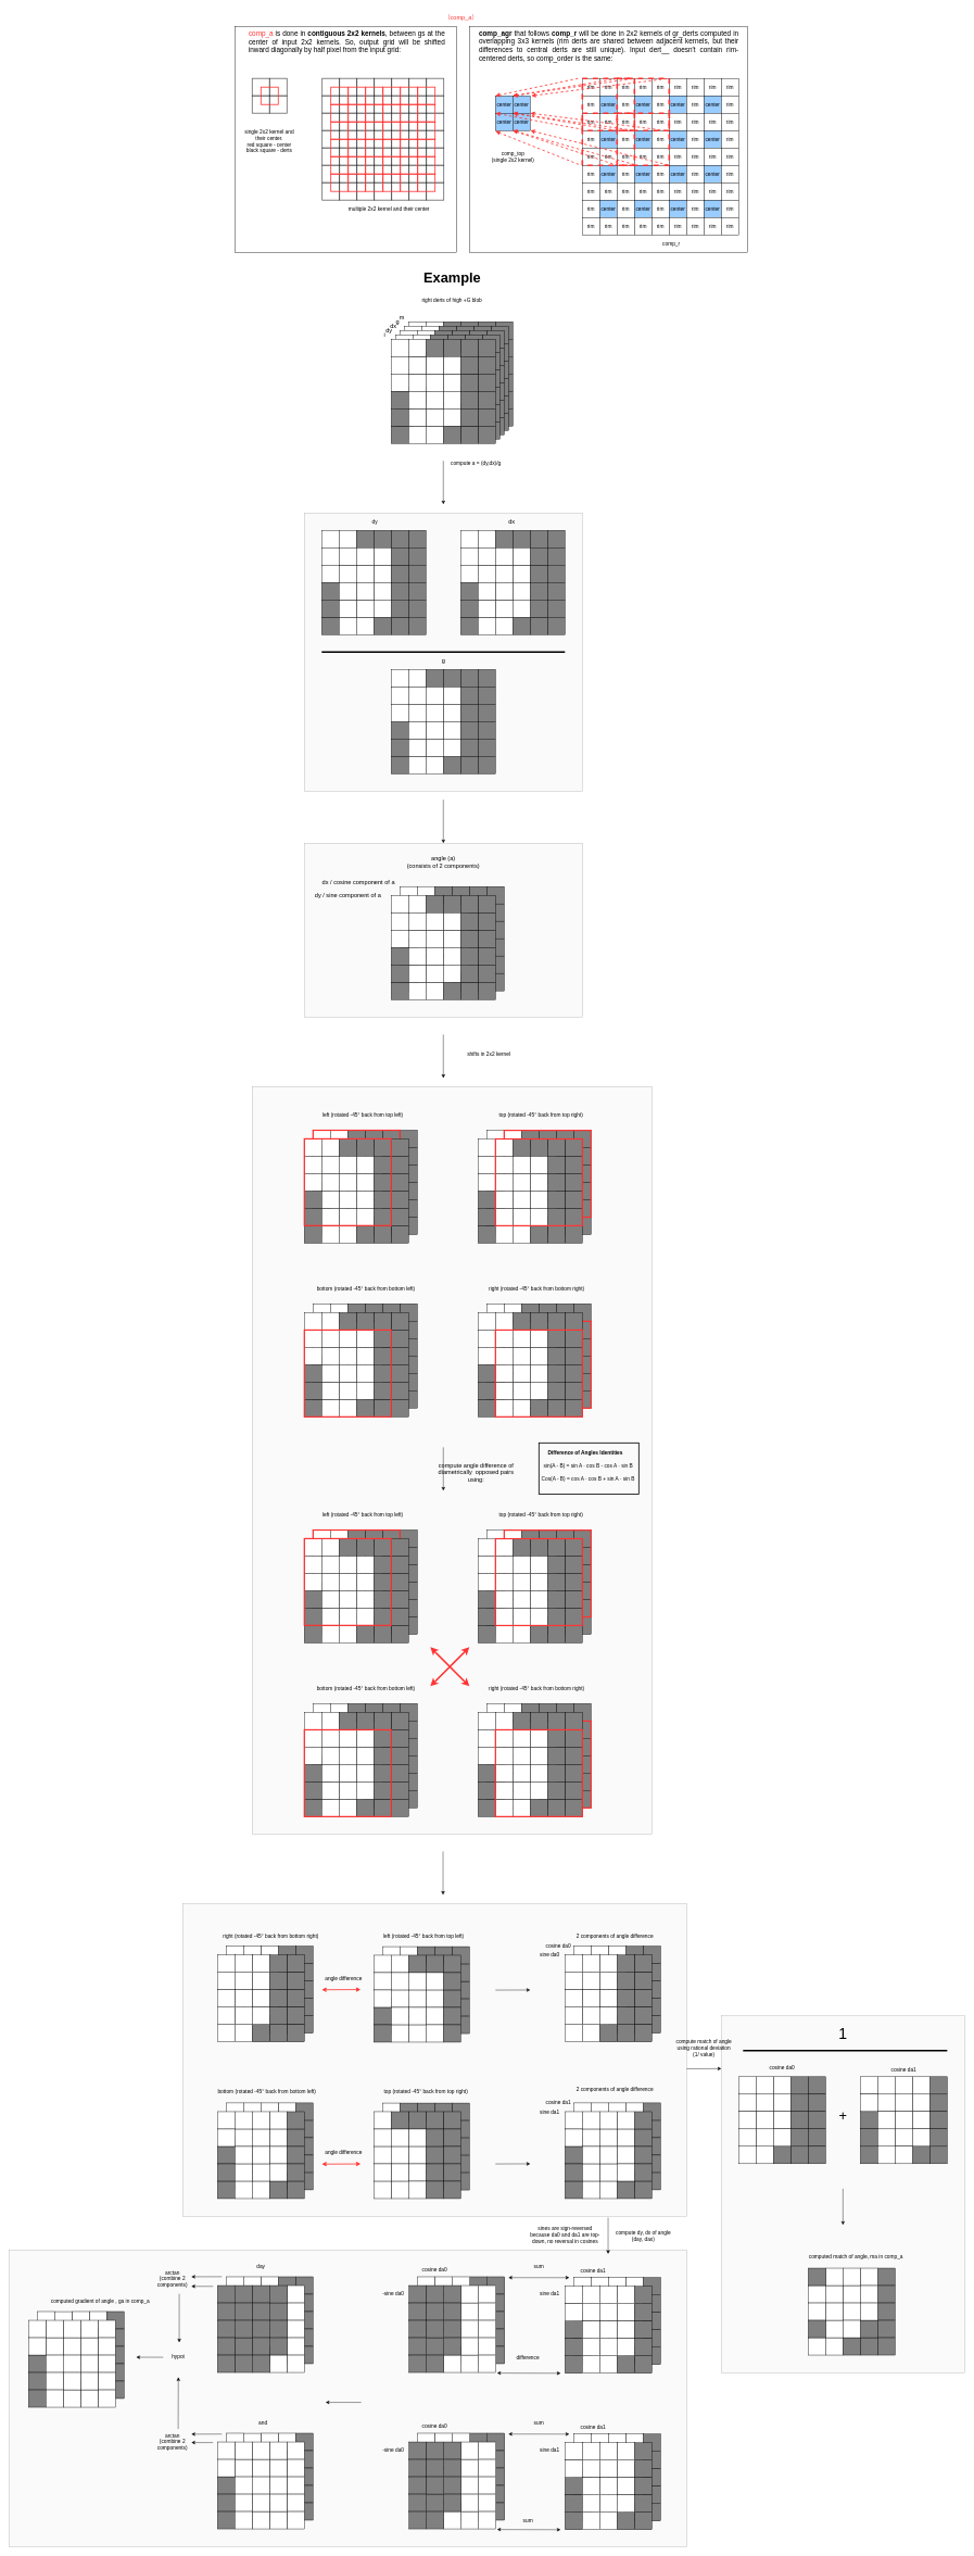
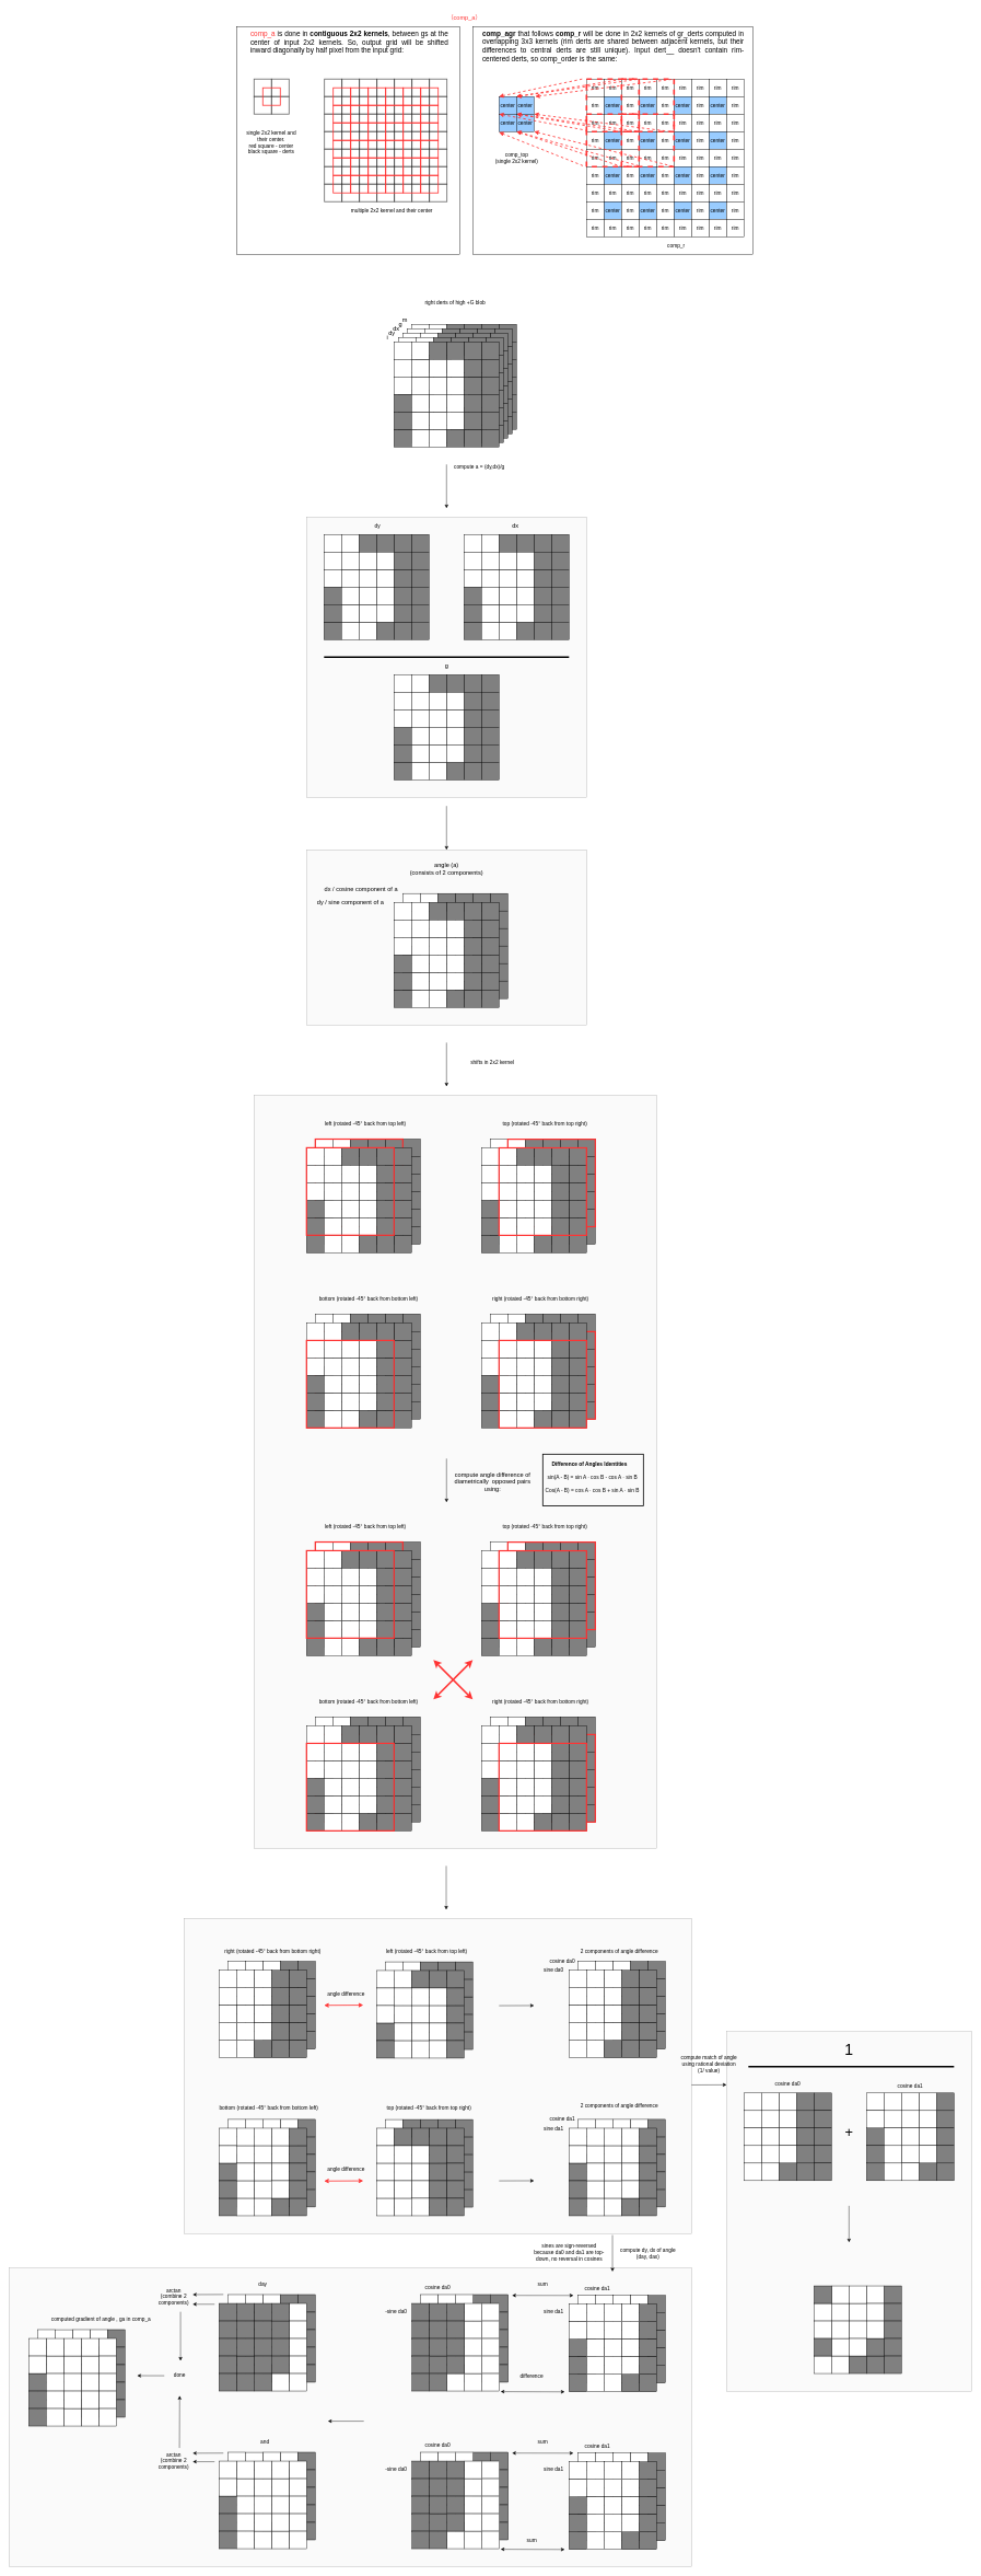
- <mxCell id="1866" value="&lt;b&gt;&lt;font style=&quot;font-size: 32px&quot;&gt;Example&lt;/font&gt;&lt;/b&gt;" style="text;html=1;strokeColor=none;fillColor=none;align=center;verticalAlign=middle;whiteSpace=wrap;rounded=0;" vertex="1" parent="1"><mxGeometry x="964.5" y="620" width="150.5" height="40" as="geometry" /></mxCell>
- <mxCell id="694" value="&lt;font style=&quot;font-size: 14px&quot;&gt;compute angle difference of diametrically&amp;nbsp; opposed pairs using:&lt;/font&gt;" style="text;html=1;strokeColor=none;fillColor=none;align=center;verticalAlign=middle;whiteSpace=wrap;rounded=0;" parent="1" vertex="1"><mxGeometry x="993.75" y="3360" width="202.5" height="55" as="geometry" /></mxCell>
+ <mxCell id="694" value="&lt;font style=&quot;font-size: 14px&quot;&gt;compute angle difference of diametrically&amp;nbsp; opposed pairs using:&lt;/font&gt;" style="text;html=1;strokeColor=none;fillColor=none;align=center;verticalAlign=middle;whiteSpace=wrap;rounded=0;" parent="1" vertex="1"><mxGeometry x="1023.75" y="3355" width="202.5" height="55" as="geometry" /></mxCell>
- <mxCell id="1506" value="computed match of angle, ma in comp_a" style="text;html=1;strokeColor=none;fillColor=none;align=center;verticalAlign=middle;whiteSpace=wrap;rounded=0;" parent="1" vertex="1"><mxGeometry x="1860" y="5178.14" width="220" height="29.22" as="geometry" /></mxCell>
- <mxCell id="1771" value="hypot" style="text;html=1;strokeColor=none;fillColor=none;align=center;verticalAlign=middle;whiteSpace=wrap;rounded=0;" parent="1" vertex="1"><mxGeometry x="375" y="5409.78" width="70" height="29.22" as="geometry" /></mxCell>
+ <mxCell id="1771" value="done" style="text;html=1;strokeColor=none;fillColor=none;align=center;verticalAlign=middle;whiteSpace=wrap;rounded=0;" parent="1" vertex="1"><mxGeometry x="375" y="5409.78" width="70" height="29.22" as="geometry" /></mxCell>
